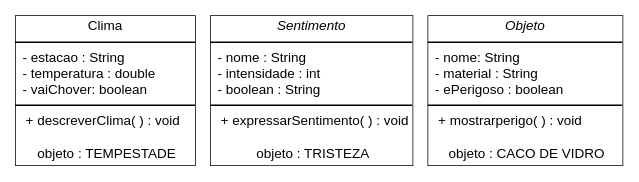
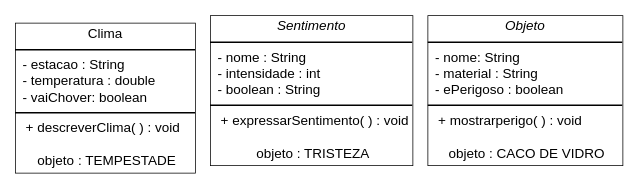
- <mxCell id="2" value="&lt;p style=&quot;text-align: center; margin: 4px 0px 0px;&quot;&gt;Clima&lt;/p&gt;&lt;hr style=&quot;text-align: center; border-style: solid;&quot;&gt;&lt;p style=&quot;margin:0px;margin-left:4px;&quot;&gt;&lt;/p&gt;&lt;div&gt;&lt;span style=&quot;background-color: transparent; color: light-dark(rgb(0, 0, 0), rgb(255, 255, 255));&quot;&gt;&amp;nbsp; - estacao : String&lt;/span&gt;&lt;/div&gt;&lt;div&gt;&lt;span style=&quot;background-color: transparent; color: light-dark(rgb(0, 0, 0), rgb(255, 255, 255));&quot;&gt;&amp;nbsp; - temperatura : double&lt;/span&gt;&lt;/div&gt;&lt;div&gt;&lt;span style=&quot;background-color: transparent; color: light-dark(rgb(0, 0, 0), rgb(255, 255, 255));&quot;&gt;&amp;nbsp; - vaiChover: boolean&lt;/span&gt;&lt;/div&gt;&lt;hr style=&quot;border-style:solid;&quot;&gt;&lt;p style=&quot;margin: 0px 0px 0px 4px;&quot;&gt;&amp;nbsp; + descreverClima( ) : void&lt;/p&gt;&lt;p style=&quot;margin: 0px 0px 0px 4px;&quot;&gt;&amp;nbsp;&amp;nbsp;&lt;/p&gt;&lt;p style=&quot;text-align: center; margin: 0px 0px 0px 4px;&quot;&gt;objeto : TEMPESTADE&lt;/p&gt;" style="verticalAlign=top;align=left;overflow=fill;html=1;whiteSpace=wrap;fontSize=18;" parent="1" vertex="1"><mxGeometry x="20" y="20" width="240" height="200" as="geometry" /></mxCell>
+ <mxCell id="2" value="&lt;p style=&quot;text-align: center; margin: 4px 0px 0px;&quot;&gt;Clima&lt;/p&gt;&lt;hr style=&quot;text-align: center; border-style: solid;&quot;&gt;&lt;p style=&quot;margin:0px;margin-left:4px;&quot;&gt;&lt;/p&gt;&lt;div&gt;&lt;span style=&quot;background-color: transparent; color: light-dark(rgb(0, 0, 0), rgb(255, 255, 255));&quot;&gt;&amp;nbsp; - estacao : String&lt;/span&gt;&lt;/div&gt;&lt;div&gt;&lt;span style=&quot;background-color: transparent; color: light-dark(rgb(0, 0, 0), rgb(255, 255, 255));&quot;&gt;&amp;nbsp; - temperatura : double&lt;/span&gt;&lt;/div&gt;&lt;div&gt;&lt;span style=&quot;background-color: transparent; color: light-dark(rgb(0, 0, 0), rgb(255, 255, 255));&quot;&gt;&amp;nbsp; - vaiChover: boolean&lt;/span&gt;&lt;/div&gt;&lt;hr style=&quot;border-style:solid;&quot;&gt;&lt;p style=&quot;margin: 0px 0px 0px 4px;&quot;&gt;&amp;nbsp; + descreverClima( ) : void&lt;/p&gt;&lt;p style=&quot;margin: 0px 0px 0px 4px;&quot;&gt;&amp;nbsp;&amp;nbsp;&lt;/p&gt;&lt;p style=&quot;text-align: center; margin: 0px 0px 0px 4px;&quot;&gt;objeto : TEMPESTADE&lt;/p&gt;" style="verticalAlign=top;align=left;overflow=fill;html=1;whiteSpace=wrap;fontSize=18;" parent="1" vertex="1"><mxGeometry x="20" y="30" width="240" height="200" as="geometry" /></mxCell>
